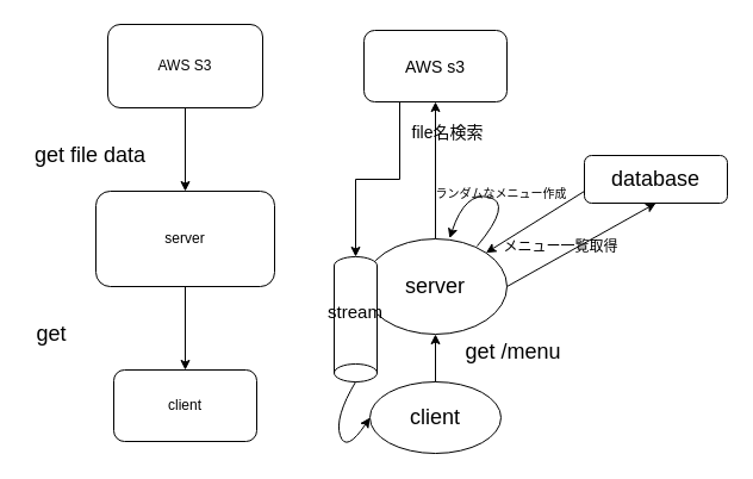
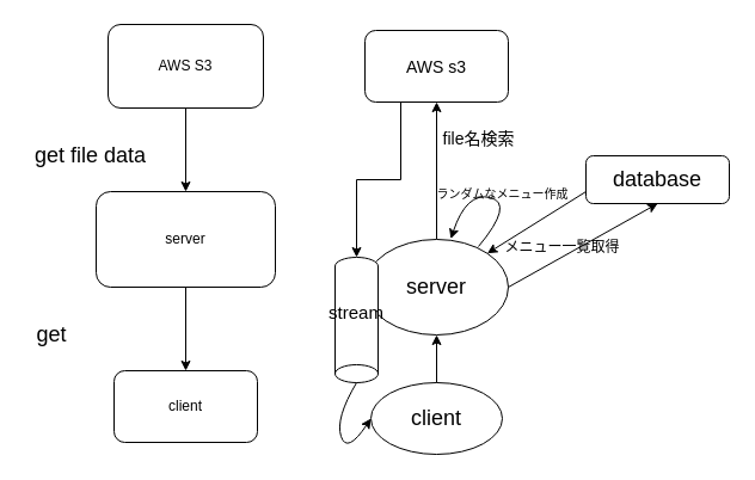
- <mxCell id="23" value="&lt;font style=&quot;font-size: 14px&quot;&gt;file名検索&lt;/font&gt;" style="text;html=1;align=center;verticalAlign=middle;resizable=0;points=[];autosize=1;fontSize=18;" parent="1" vertex="1"><mxGeometry x="335" y="95" width="80" height="30" as="geometry" /></mxCell>
+ <mxCell id="23" value="&lt;font style=&quot;font-size: 14px&quot;&gt;file名検索&lt;/font&gt;" style="text;html=1;align=center;verticalAlign=middle;resizable=0;points=[];autosize=1;fontSize=18;" parent="1" vertex="1"><mxGeometry x="360" y="100" width="80" height="30" as="geometry" /></mxCell>
- <mxCell id="13" value="get /menu" style="text;html=1;align=center;verticalAlign=middle;resizable=0;points=[];autosize=1;fontSize=18;" parent="1" vertex="1"><mxGeometry x="380" y="280" width="100" height="30" as="geometry" /></mxCell>
